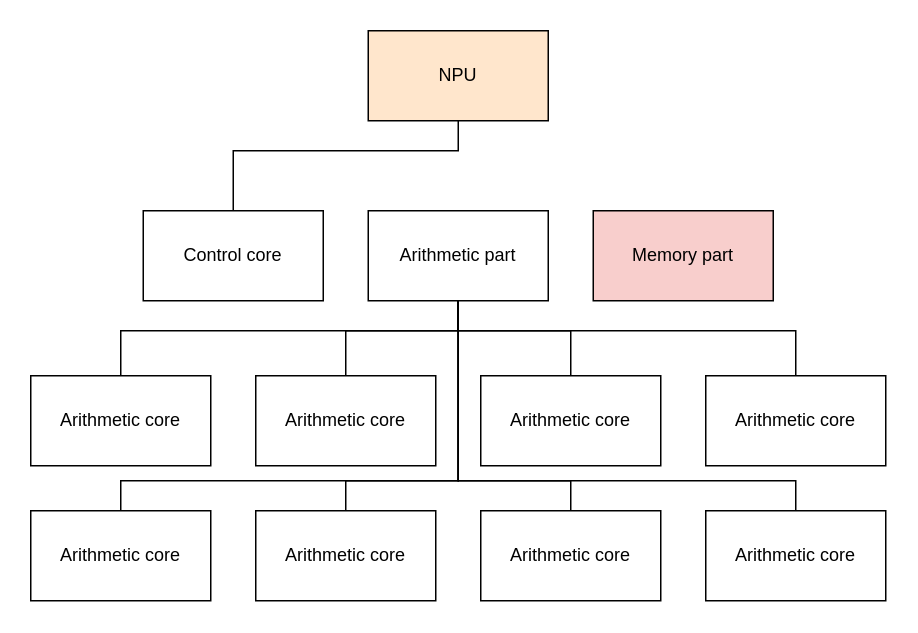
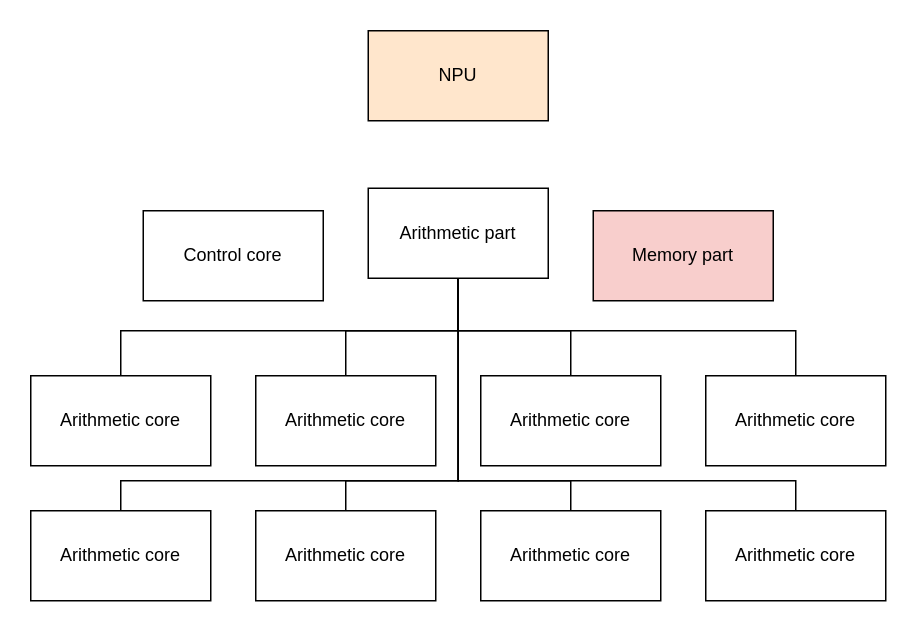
- <mxCell id="2" style="edgeStyle=orthogonalEdgeStyle;rounded=0;orthogonalLoop=1;jettySize=auto;html=1;entryX=0.5;entryY=0;entryDx=0;entryDy=0;endArrow=none;endFill=0;" edge="1" parent="1" source="3" target="13"><mxGeometry relative="1" as="geometry"><Array as="points"><mxPoint x="305" y="100" /><mxPoint x="155" y="100" /></Array></mxGeometry></mxCell>
- <mxCell id="12" value="Arithmetic part" style="rounded=0;whiteSpace=wrap;html=1;" vertex="1" parent="1"><mxGeometry x="245" y="140" width="120" height="60" as="geometry" /></mxCell>
+ <mxCell id="12" value="Arithmetic part" style="rounded=0;whiteSpace=wrap;html=1;" vertex="1" parent="1"><mxGeometry x="245" y="125" width="120" height="60" as="geometry" /></mxCell>
